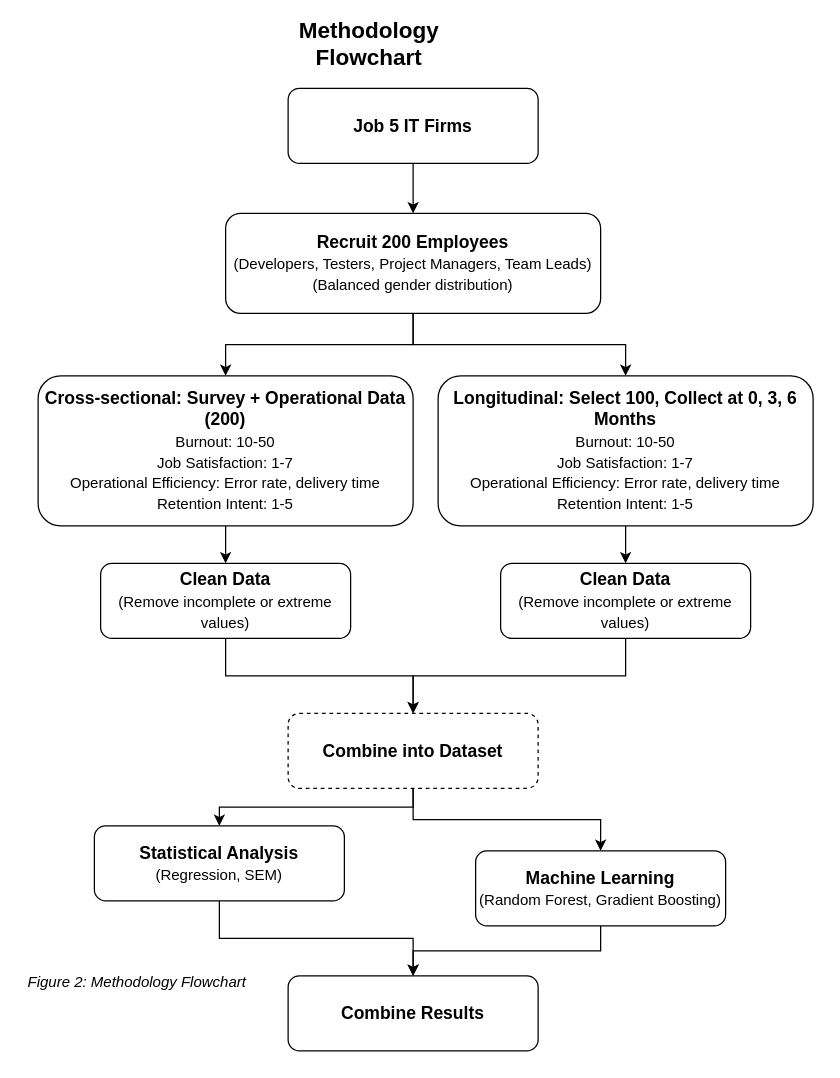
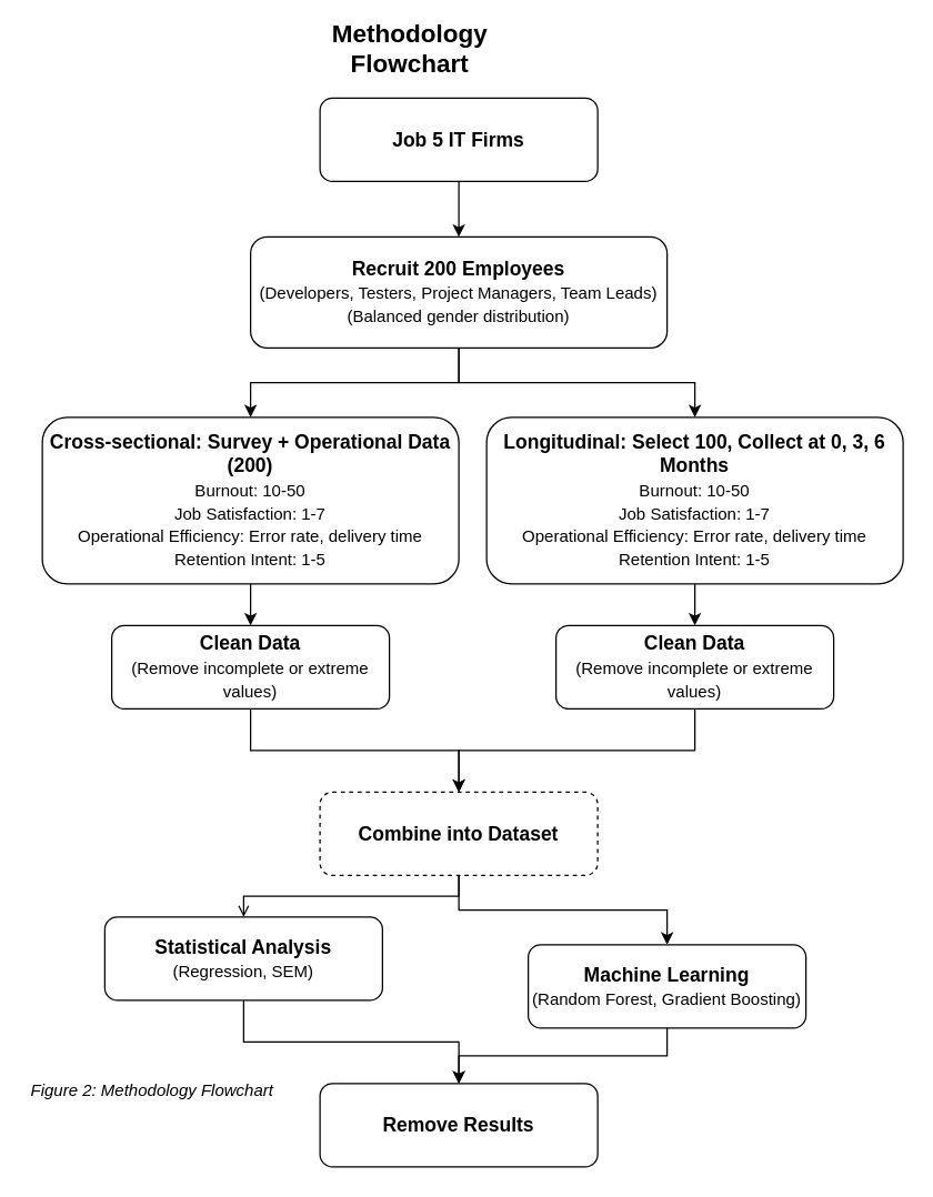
- <mxCell id="21" value="" style="endArrow=classic;html=1;rounded=0;exitX=0.5;exitY=1;exitDx=0;exitDy=0;entryX=0.5;entryY=0;entryDx=0;entryDy=0;edgeStyle=orthogonalEdgeStyle;" edge="1" parent="1" source="9" target="10"><mxGeometry width="50" height="50" relative="1" as="geometry"><mxPoint x="330" y="630" as="sourcePoint" /><mxPoint x="180" y="680" as="targetPoint" /></mxGeometry></mxCell>
+ <mxCell id="21" value="" style="endArrow=open;html=1;rounded=0;exitX=0.5;exitY=1;exitDx=0;exitDy=0;entryX=0.5;entryY=0;entryDx=0;entryDy=0;edgeStyle=orthogonalEdgeStyle;" edge="1" parent="1" source="9" target="10"><mxGeometry width="50" height="50" relative="1" as="geometry"><mxPoint x="330" y="630" as="sourcePoint" /><mxPoint x="180" y="680" as="targetPoint" /></mxGeometry></mxCell>
- <mxCell id="12" value="Combine Results" style="rounded=1;whiteSpace=wrap;html=1;fillColor=#ffffff;strokeColor=#000000;fontStyle=1;fontSize=14;" vertex="1" parent="1"><mxGeometry x="230" y="780" width="200" height="60" as="geometry" /></mxCell>
+ <mxCell id="12" value="Remove Results" style="rounded=1;whiteSpace=wrap;html=1;fillColor=#ffffff;strokeColor=#000000;fontStyle=1;fontSize=14;" vertex="1" parent="1"><mxGeometry x="230" y="780" width="200" height="60" as="geometry" /></mxCell>
